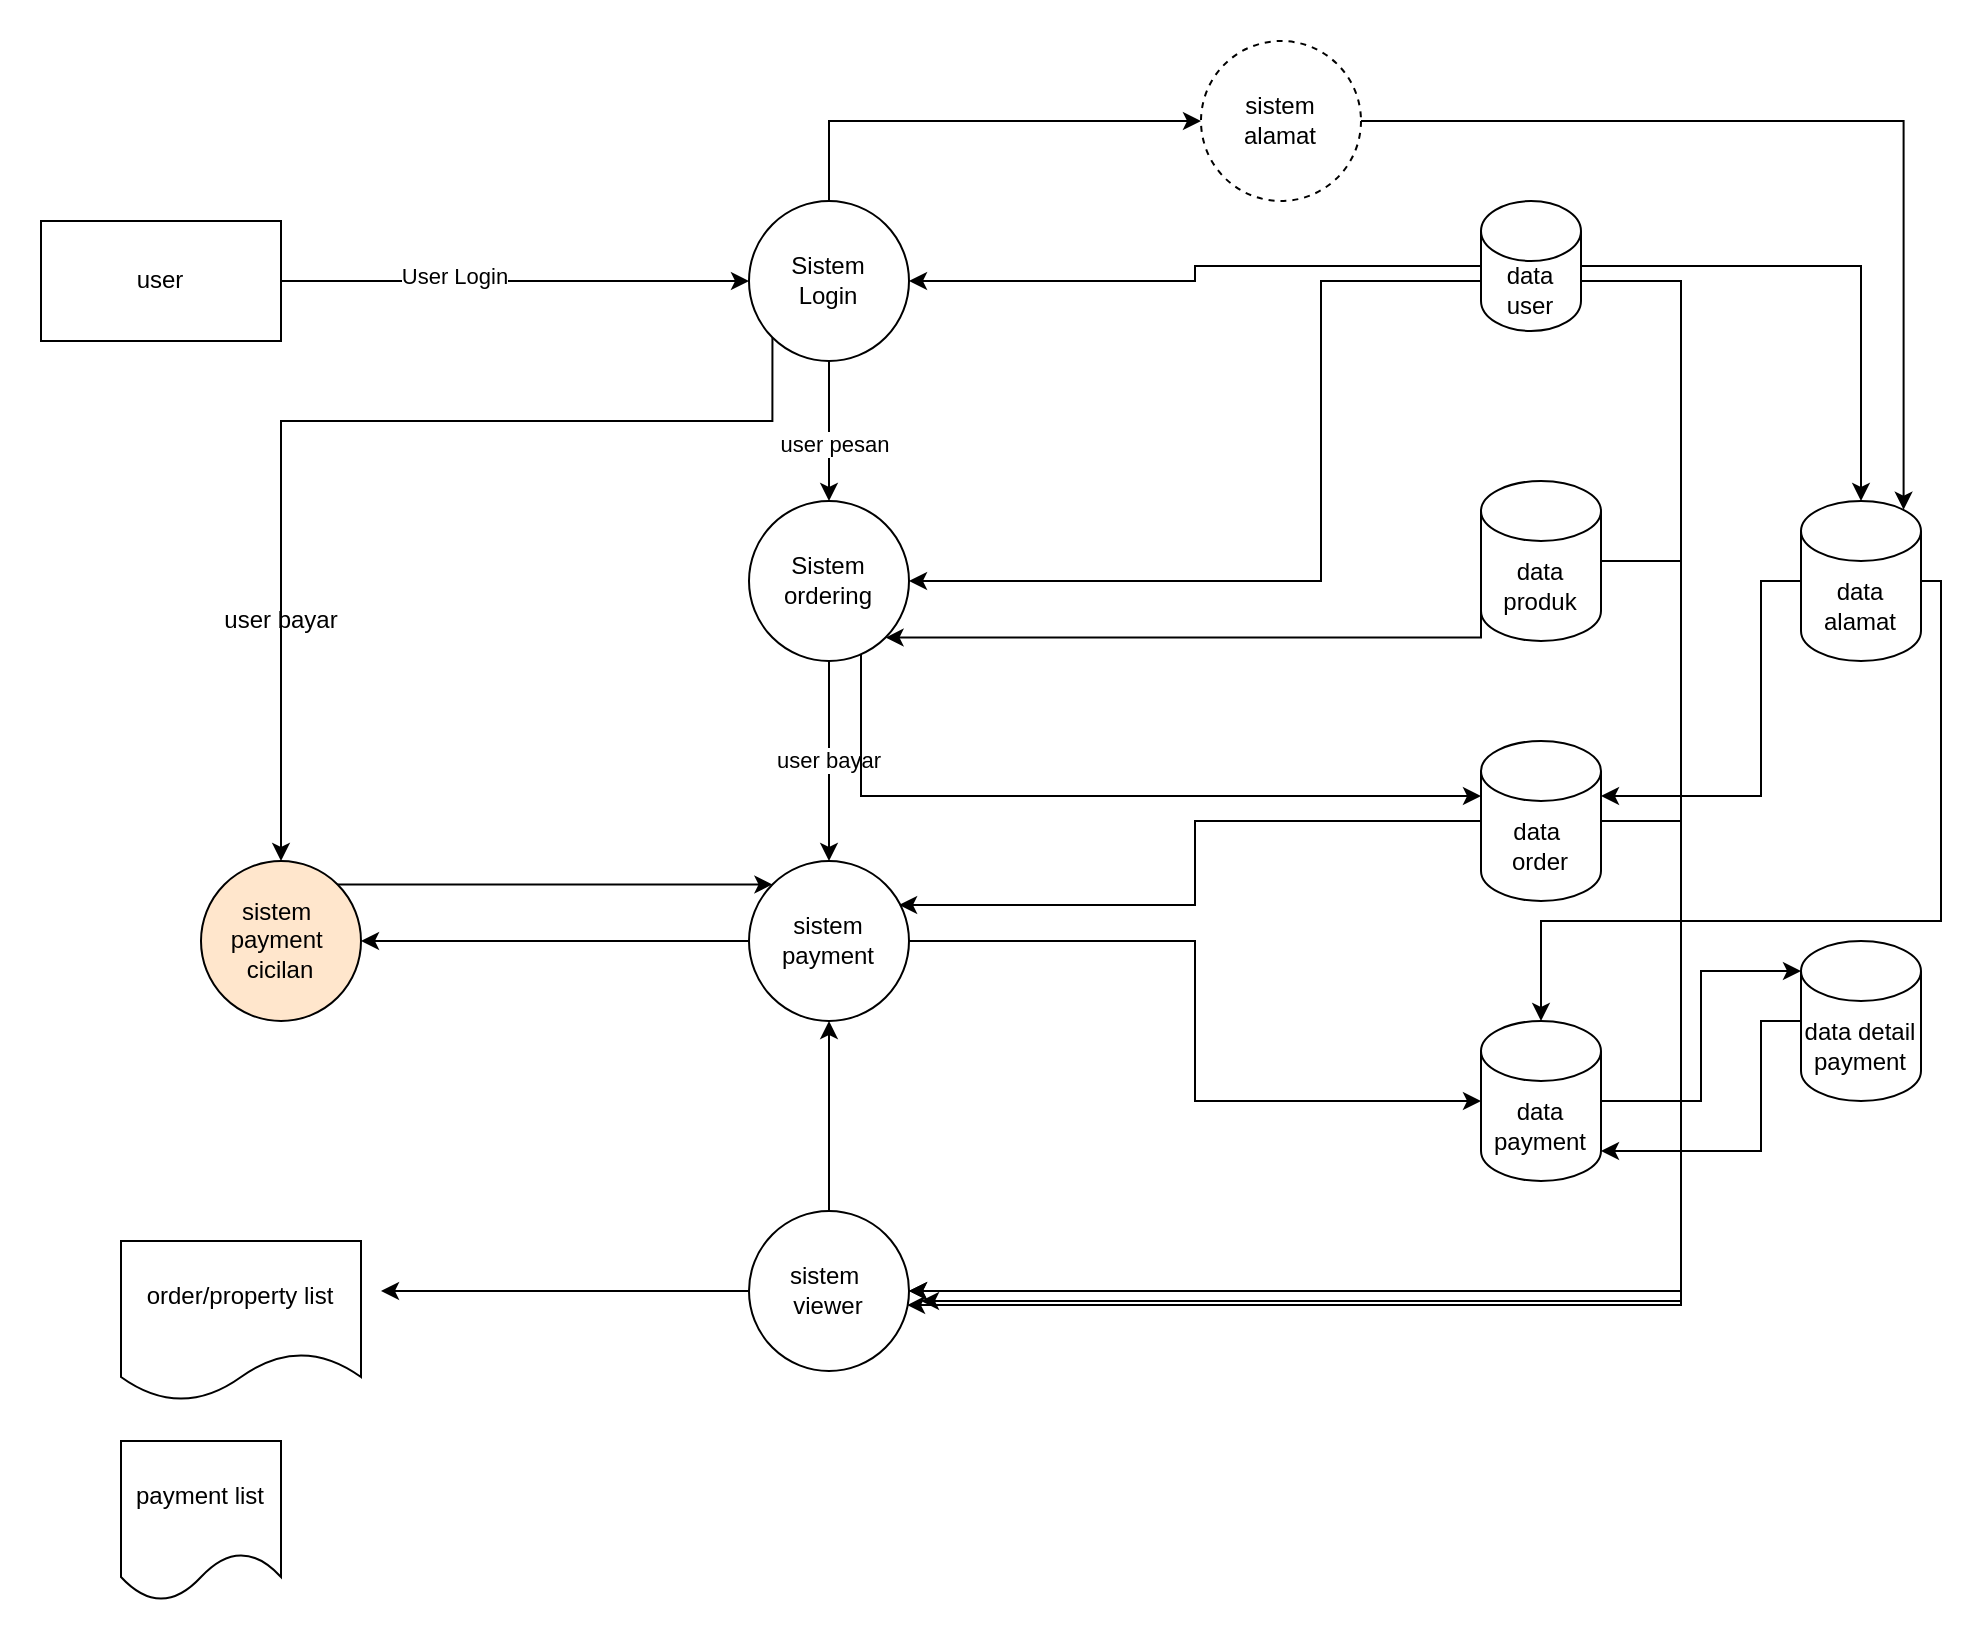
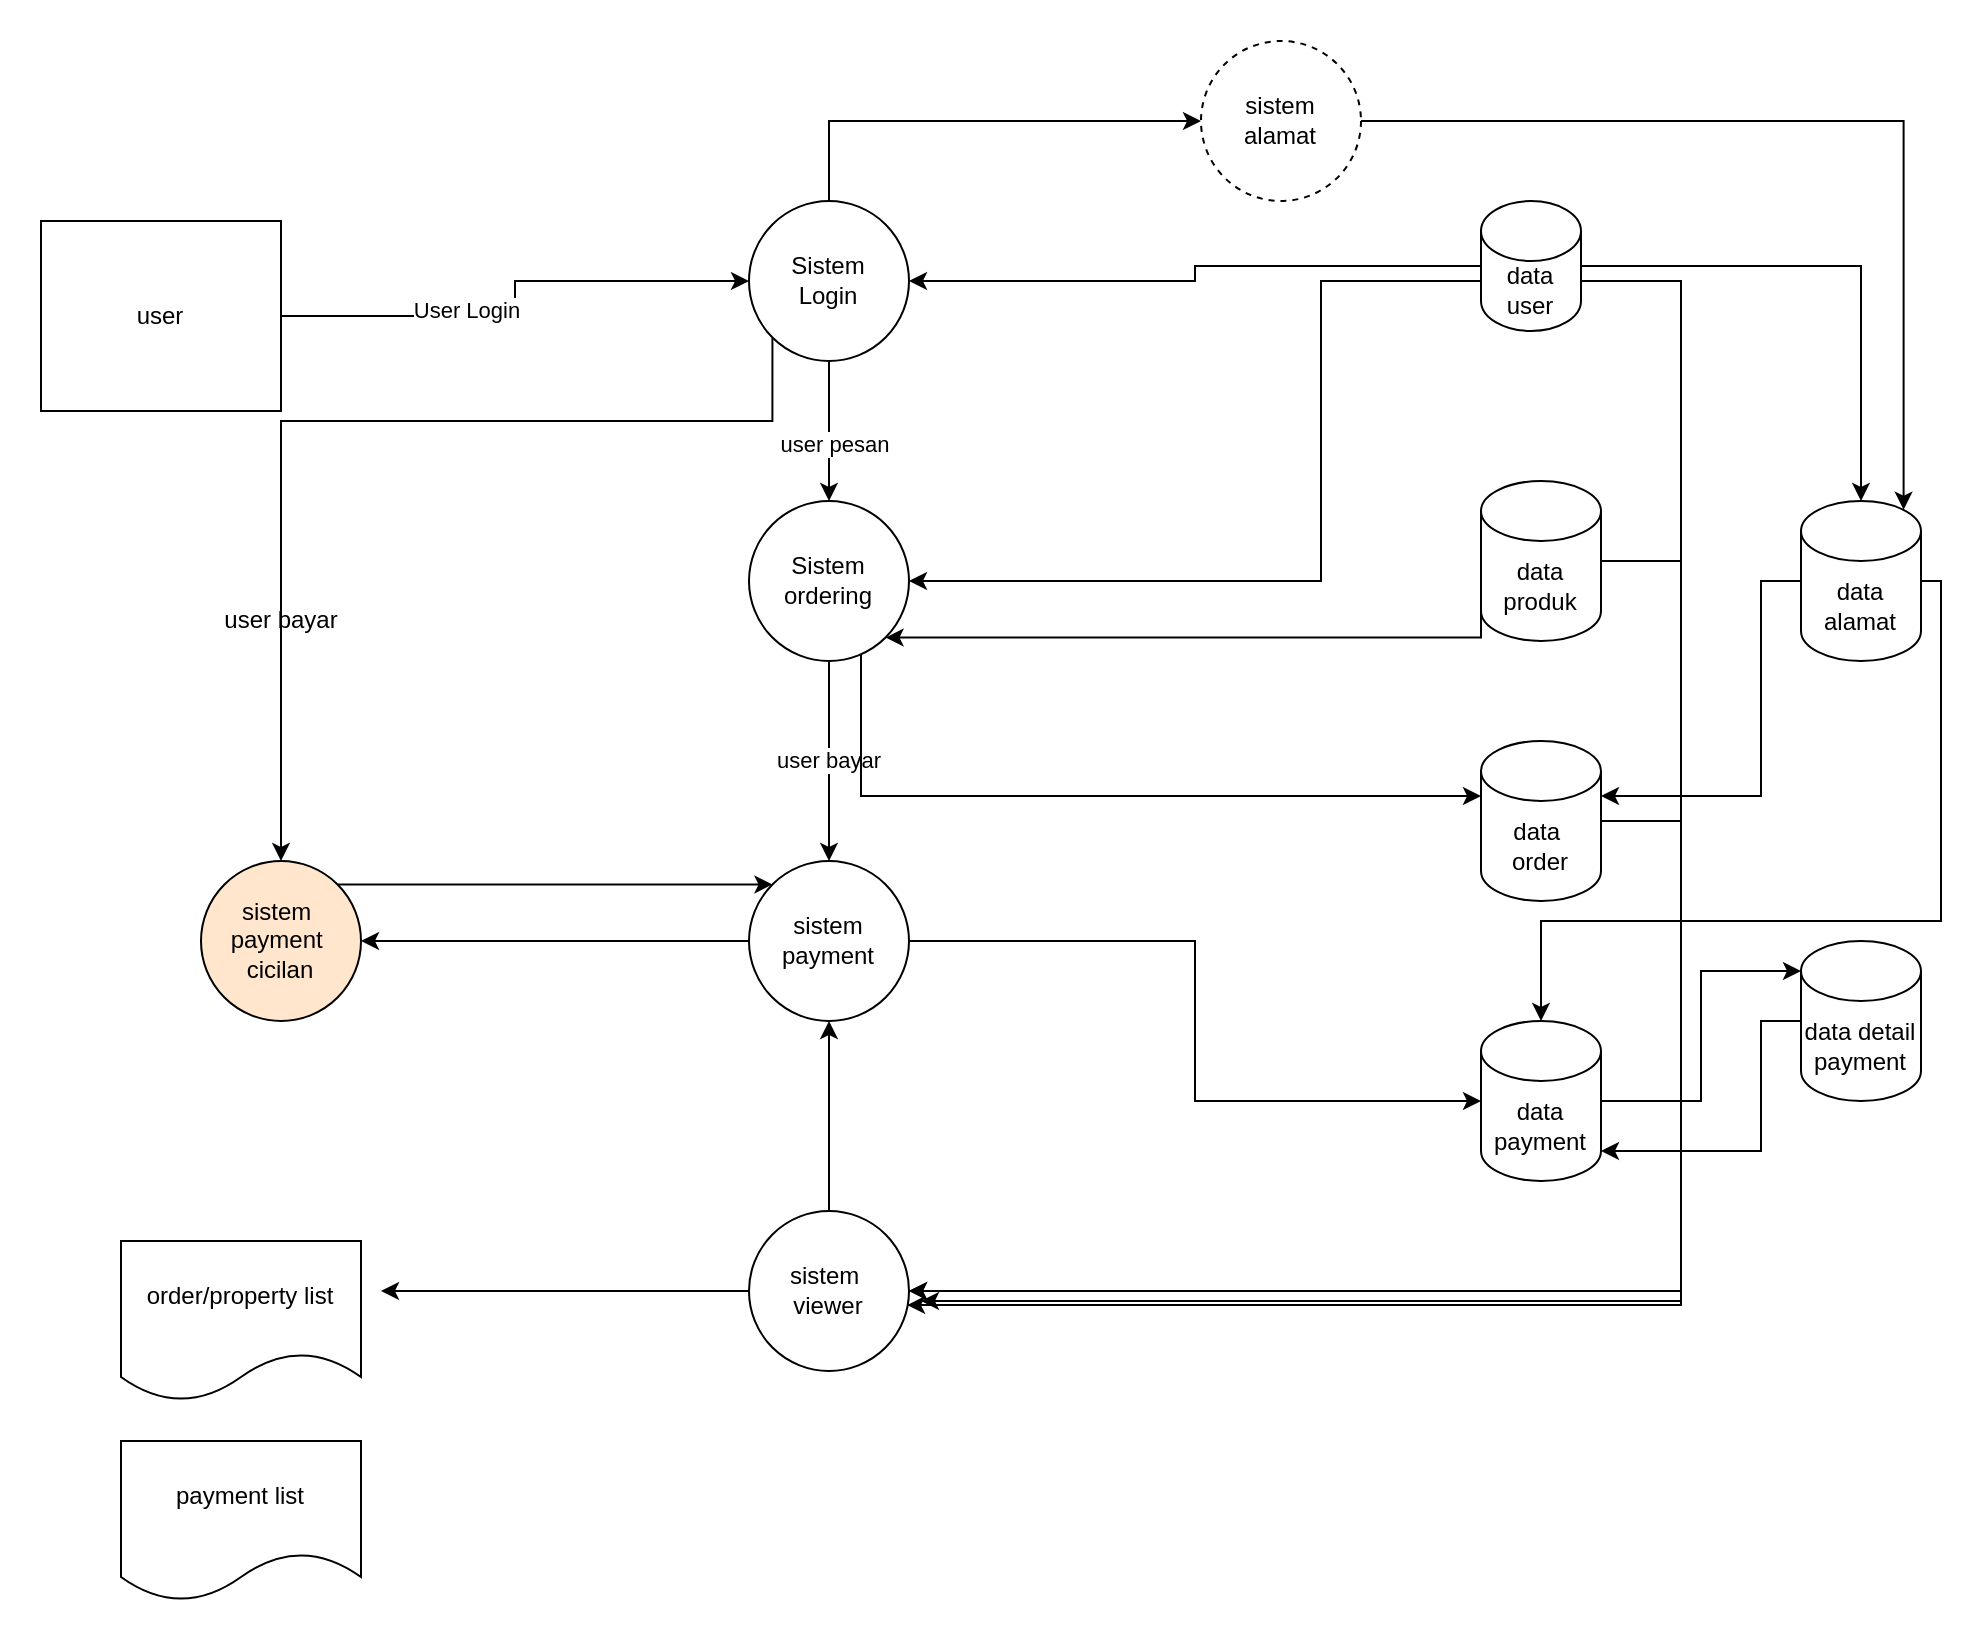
- <mxCell id="7" value="user" style="rounded=0;whiteSpace=wrap;html=1;" parent="1" vertex="1"><mxGeometry x="20" y="110" width="120" height="60" as="geometry" /></mxCell>
+ <mxCell id="7" value="user" style="rounded=0;whiteSpace=wrap;html=1;" parent="1" vertex="1"><mxGeometry x="20" y="110" width="120" height="95" as="geometry" /></mxCell>
- <mxCell id="24" style="edgeStyle=orthogonalEdgeStyle;rounded=0;orthogonalLoop=1;jettySize=auto;html=1;entryX=0.938;entryY=0.275;entryDx=0;entryDy=0;entryPerimeter=0;" parent="1" source="26" target="20" edge="1"><mxGeometry relative="1" as="geometry" /></mxCell>
- <mxCell id="34" value="payment list" style="shape=document;whiteSpace=wrap;html=1;boundedLbl=1;" parent="1" vertex="1"><mxGeometry x="60" y="720" width="80" height="80" as="geometry" /></mxCell>
+ <mxCell id="34" value="payment list" style="shape=document;whiteSpace=wrap;html=1;boundedLbl=1;" parent="1" vertex="1"><mxGeometry x="60" y="720" width="120" height="80" as="geometry" /></mxCell>
